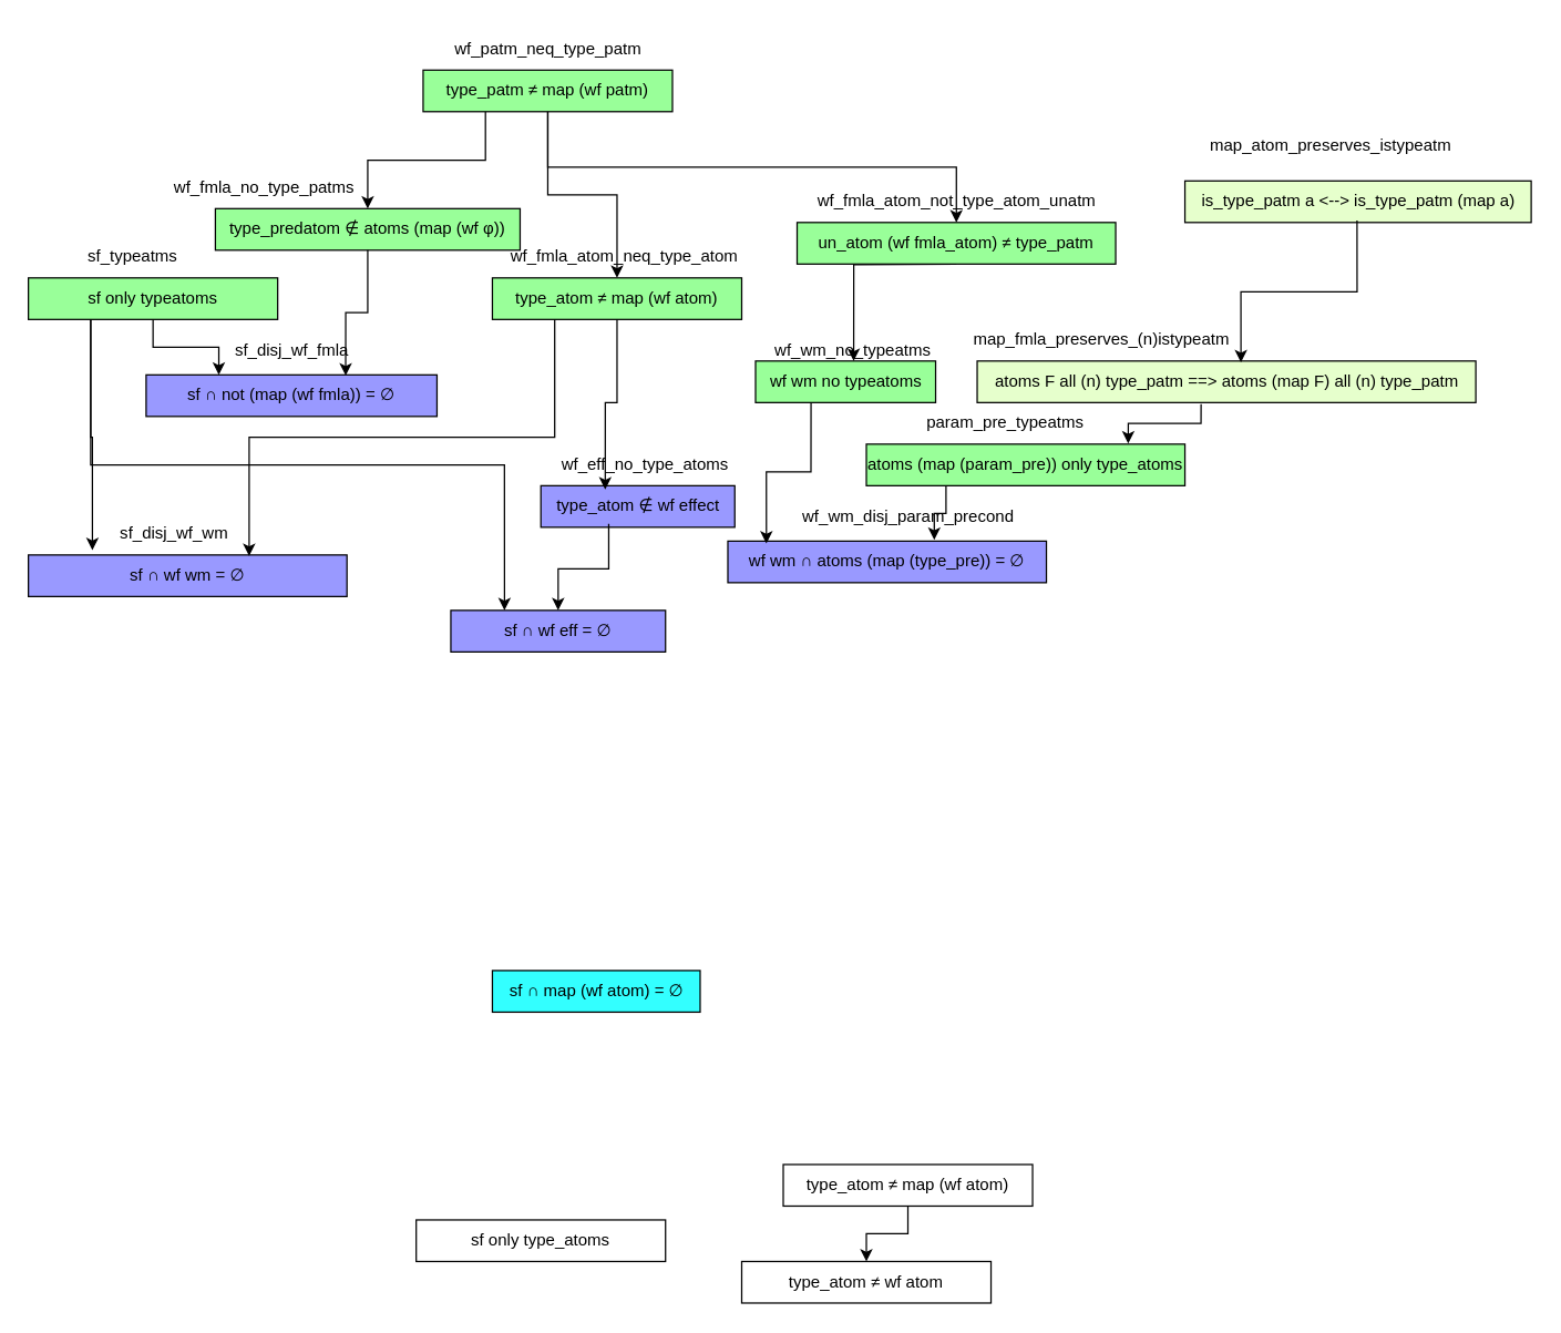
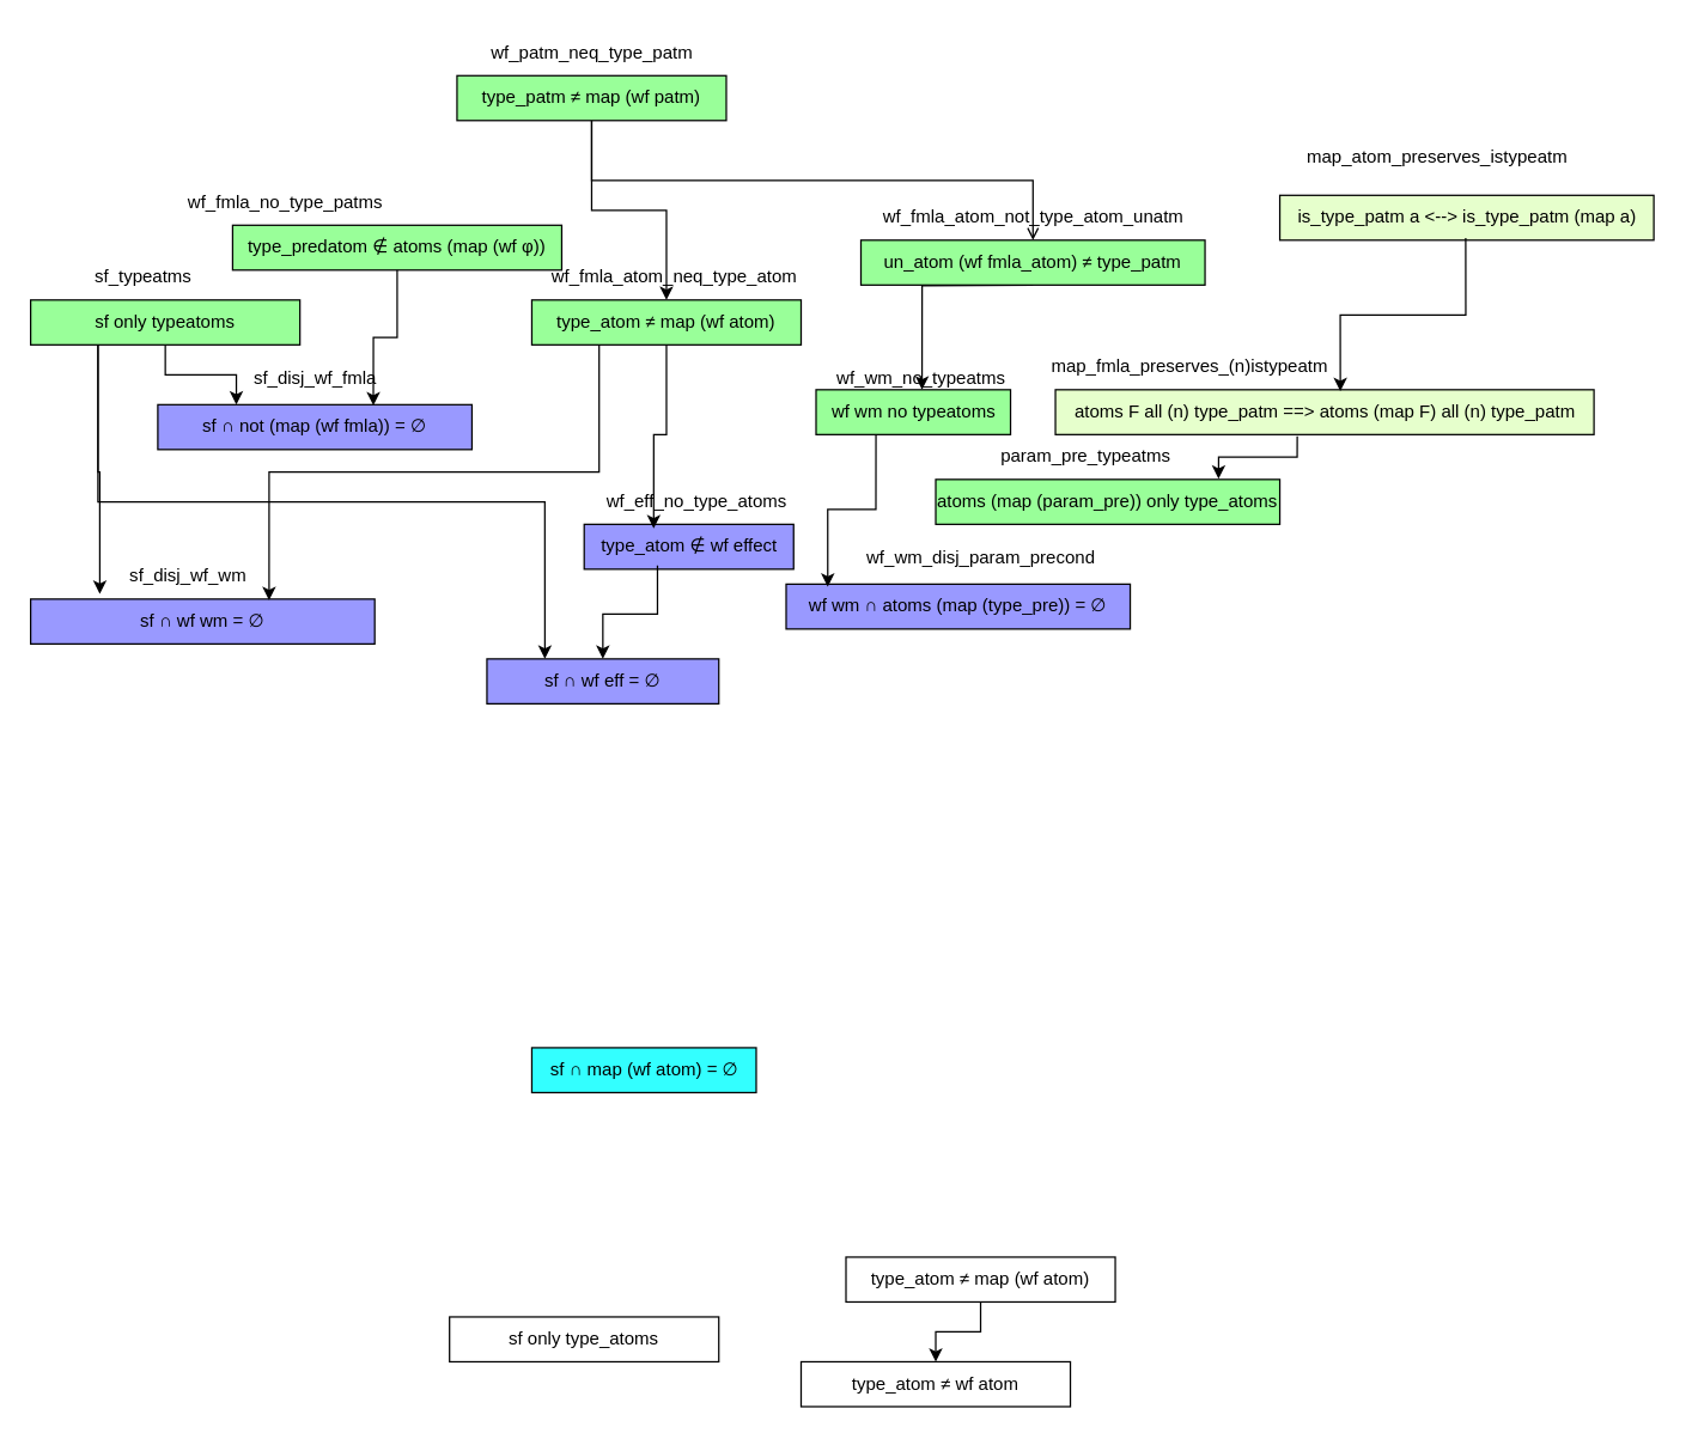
- <mxCell id="14" style="edgeStyle=orthogonalEdgeStyle;rounded=0;orthogonalLoop=1;jettySize=auto;html=1;exitX=0.25;exitY=1;exitDx=0;exitDy=0;" parent="1" source="16" target="20" edge="1"><mxGeometry relative="1" as="geometry" /></mxCell>
- <mxCell id="15" style="edgeStyle=orthogonalEdgeStyle;rounded=0;orthogonalLoop=1;jettySize=auto;html=1;exitX=0.5;exitY=1;exitDx=0;exitDy=0;" parent="1" source="16" target="9" edge="1"><mxGeometry relative="1" as="geometry" /></mxCell>
+ <mxCell id="15" style="edgeStyle=orthogonalEdgeStyle;rounded=0;orthogonalLoop=1;jettySize=auto;html=1;exitX=0.5;exitY=1;exitDx=0;exitDy=0;endArrow=open;" parent="1" source="16" target="9" edge="1"><mxGeometry relative="1" as="geometry" /></mxCell>
- <mxCell id="11" style="edgeStyle=orthogonalEdgeStyle;rounded=0;orthogonalLoop=1;jettySize=auto;html=1;exitX=0.25;exitY=1;exitDx=0;exitDy=0;entryX=0.648;entryY=-0.029;entryDx=0;entryDy=0;entryPerimeter=0;" parent="1" source="10" target="2" edge="1"><mxGeometry relative="1" as="geometry" /></mxCell>
